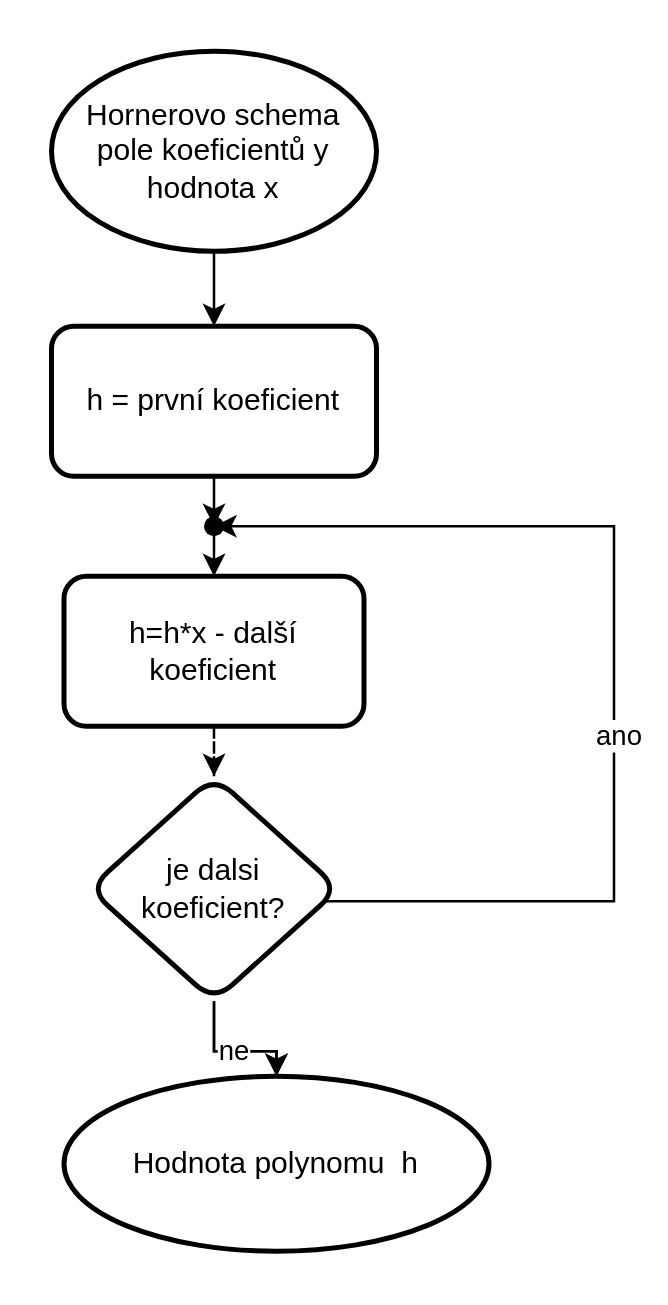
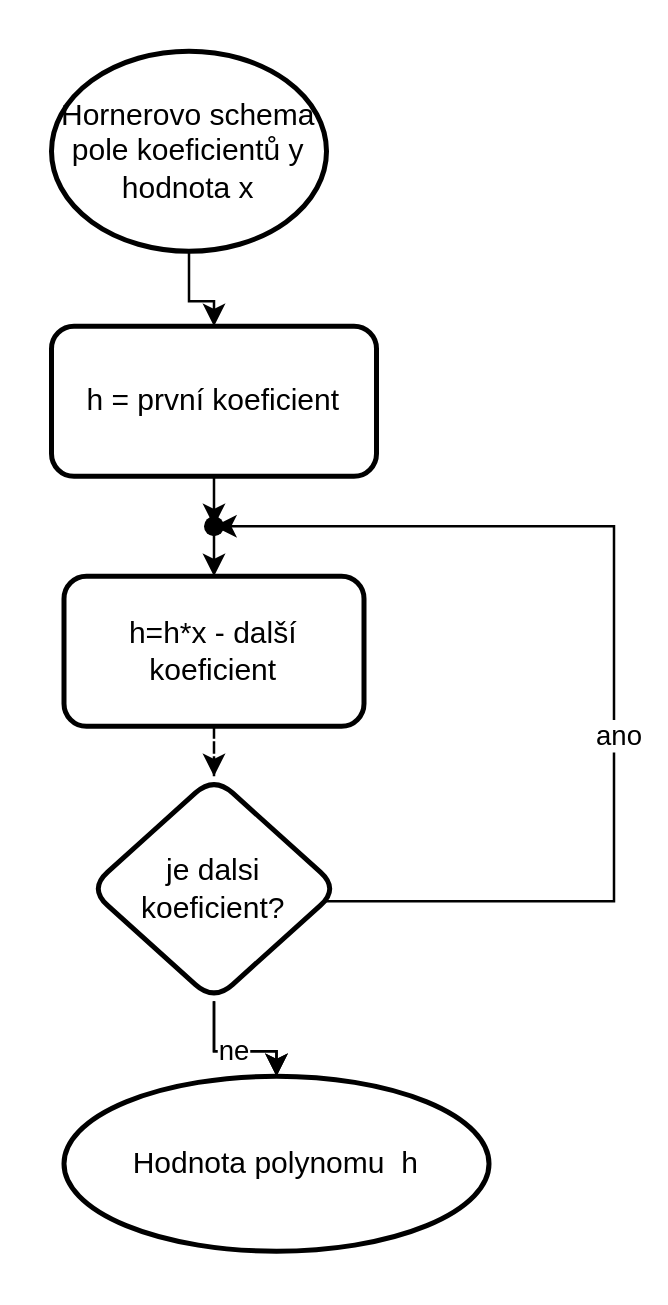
- <mxCell id="3" value="&lt;div&gt;Hornerovo schema&lt;/div&gt;&lt;div&gt;pole koeficientů y&lt;/div&gt;&lt;div&gt;hodnota x&lt;br&gt;&lt;/div&gt;" style="strokeWidth=2;html=1;shape=mxgraph.flowchart.start_1;whiteSpace=wrap;" vertex="1" parent="1"><mxGeometry x="20" y="20" width="130" height="80" as="geometry" /></mxCell>
+ <mxCell id="3" value="&lt;div&gt;Hornerovo schema&lt;/div&gt;&lt;div&gt;pole koeficientů y&lt;/div&gt;&lt;div&gt;hodnota x&lt;br&gt;&lt;/div&gt;" style="strokeWidth=2;html=1;shape=mxgraph.flowchart.start_1;whiteSpace=wrap;" vertex="1" parent="1"><mxGeometry x="20" y="20" width="110" height="80" as="geometry" /></mxCell>
